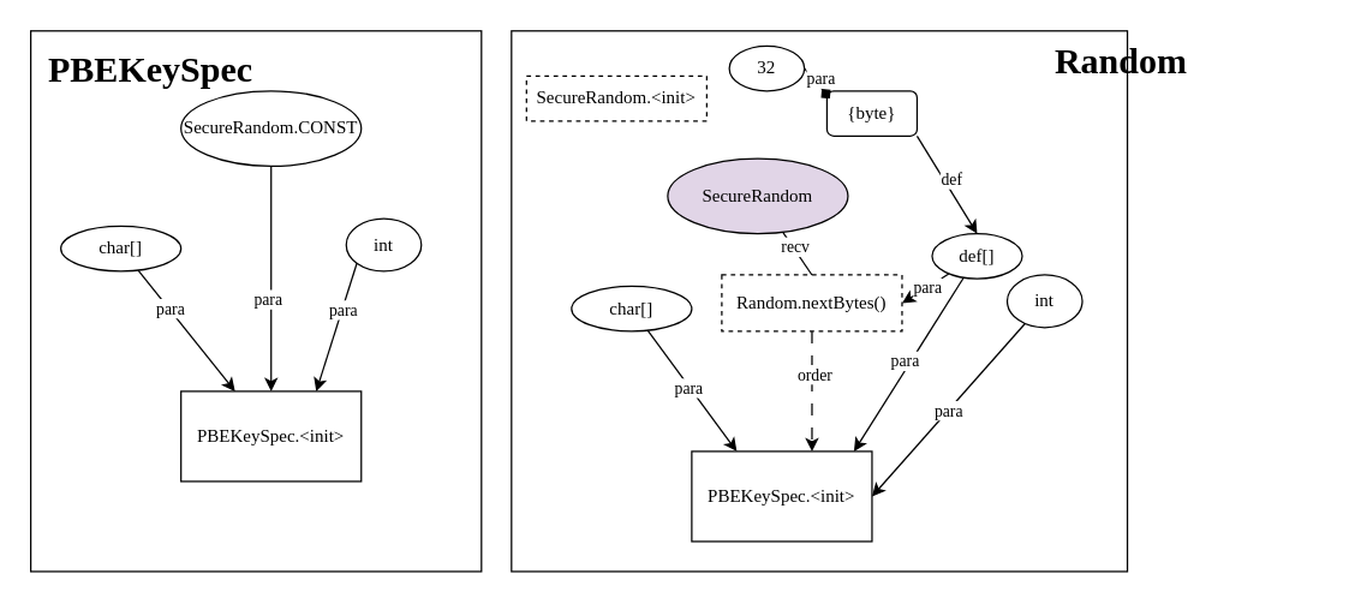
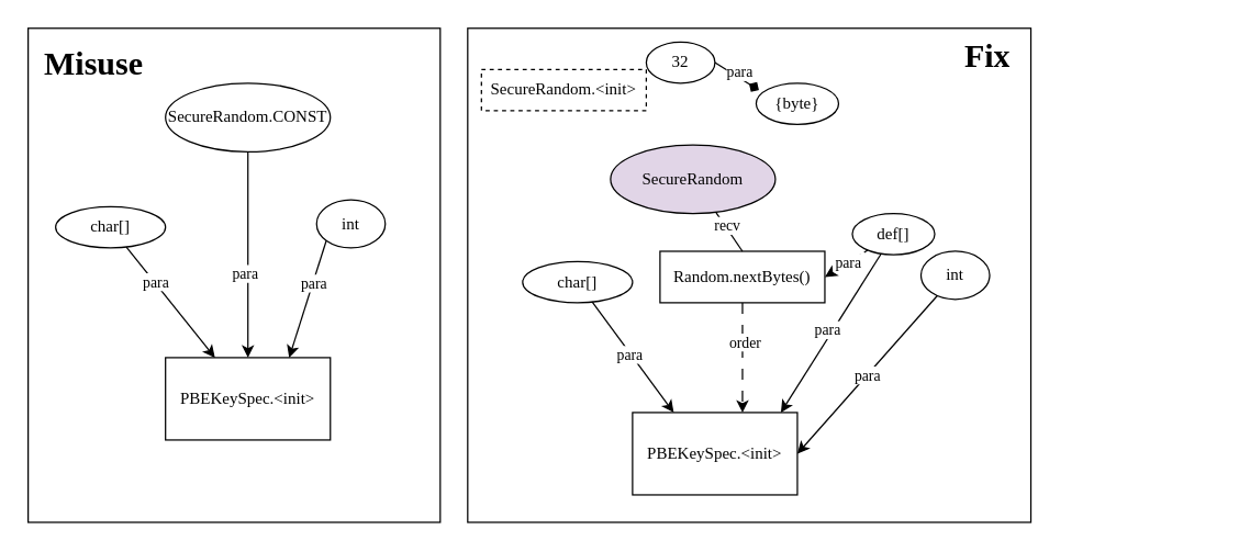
- <mxCell id="40" value="&lt;h1 style=&quot;margin-top: 0px;&quot;&gt;&lt;font&gt;Random&lt;/font&gt;&lt;/h1&gt;" style="text;html=1;whiteSpace=wrap;overflow=hidden;rounded=0;fontFamily=Times New Roman;" vertex="1" parent="1"><mxGeometry x="700" y="20" width="180" height="40" as="geometry" /></mxCell>
+ <mxCell id="40" value="&lt;h1 style=&quot;margin-top: 0px;&quot;&gt;&lt;font&gt;Fix&lt;/font&gt;&lt;/h1&gt;" style="text;html=1;whiteSpace=wrap;overflow=hidden;rounded=0;fontFamily=Times New Roman;" vertex="1" parent="1"><mxGeometry x="700" y="20" width="180" height="40" as="geometry" /></mxCell>
- <mxCell id="39" value="&lt;h1 style=&quot;margin-top: 0px;&quot;&gt;&lt;font&gt;PBEKeySpec&lt;/font&gt;&lt;/h1&gt;" style="text;html=1;whiteSpace=wrap;overflow=hidden;rounded=0;fontFamily=Times New Roman;" vertex="1" parent="1"><mxGeometry x="30" y="25" width="180" height="40" as="geometry" /></mxCell>
+ <mxCell id="39" value="&lt;h1 style=&quot;margin-top: 0px;&quot;&gt;&lt;font&gt;Misuse&lt;/font&gt;&lt;/h1&gt;" style="text;html=1;whiteSpace=wrap;overflow=hidden;rounded=0;fontFamily=Times New Roman;" vertex="1" parent="1"><mxGeometry x="30" y="25" width="180" height="40" as="geometry" /></mxCell>
- <mxCell id="14" value="32" style="ellipse;whiteSpace=wrap;html=1;fontFamily=Times New Roman;" vertex="1" parent="1"><mxGeometry x="485" y="30" width="50" height="30" as="geometry" /></mxCell>
+ <mxCell id="14" value="32" style="ellipse;whiteSpace=wrap;html=1;fontFamily=Times New Roman;" vertex="1" parent="1"><mxGeometry x="470" y="30" width="50" height="30" as="geometry" /></mxCell>
- <mxCell id="15" value="{byte}" style="whiteSpace=wrap;html=1;fontFamily=Times New Roman;rounded=1;" vertex="1" parent="1"><mxGeometry x="550" y="60" width="60" height="30" as="geometry" /></mxCell>
+ <mxCell id="15" value="{byte}" style="ellipse;whiteSpace=wrap;html=1;fontFamily=Times New Roman;" vertex="1" parent="1"><mxGeometry x="550" y="60" width="60" height="30" as="geometry" /></mxCell>
- <mxCell id="25" value="" style="endArrow=classic;html=1;rounded=0;exitX=1;exitY=1;exitDx=0;exitDy=0;entryX=0.5;entryY=0;entryDx=0;entryDy=0;fontFamily=Times New Roman;" edge="1" parent="1" source="15" target="16"><mxGeometry width="50" height="50" relative="1" as="geometry"><mxPoint x="551" y="55" as="sourcePoint" /><mxPoint x="583" y="75" as="targetPoint" /></mxGeometry></mxCell>
- <mxCell id="26" value="def" style="edgeLabel;html=1;align=center;verticalAlign=middle;resizable=0;points=[];fontFamily=Times New Roman;" vertex="1" connectable="0" parent="25"><mxGeometry x="-0.067" y="4" relative="1" as="geometry"><mxPoint as="offset" /></mxGeometry></mxCell>
- <mxCell id="35" value="" style="endArrow=classic;html=1;rounded=0;entryX=1;entryY=0.5;entryDx=0;entryDy=0;fontFamily=Times New Roman;" edge="1" parent="1" source="16" target="21"><mxGeometry width="50" height="50" relative="1" as="geometry"><mxPoint x="650" y="235" as="sourcePoint" /><mxPoint x="650" y="255.711" as="targetPoint" /></mxGeometry></mxCell>
+ <mxCell id="35" value="" style="endArrow=classic;html=1;rounded=0;entryX=1;entryY=0.5;entryDx=0;entryDy=0;fontFamily=Times New Roman;dashed=1;" edge="1" parent="1" source="16" target="21"><mxGeometry width="50" height="50" relative="1" as="geometry"><mxPoint x="650" y="235" as="sourcePoint" /><mxPoint x="650" y="255.711" as="targetPoint" /></mxGeometry></mxCell>
- <mxCell id="21" value="Random.nextBytes()" style="rounded=0;whiteSpace=wrap;html=1;fontFamily=Times New Roman;dashed=1;" vertex="1" parent="1"><mxGeometry x="480" y="182.5" width="120" height="37.5" as="geometry" /></mxCell>
+ <mxCell id="21" value="Random.nextBytes()" style="rounded=0;whiteSpace=wrap;html=1;fontFamily=Times New Roman;" vertex="1" parent="1"><mxGeometry x="480" y="182.5" width="120" height="37.5" as="geometry" /></mxCell>
